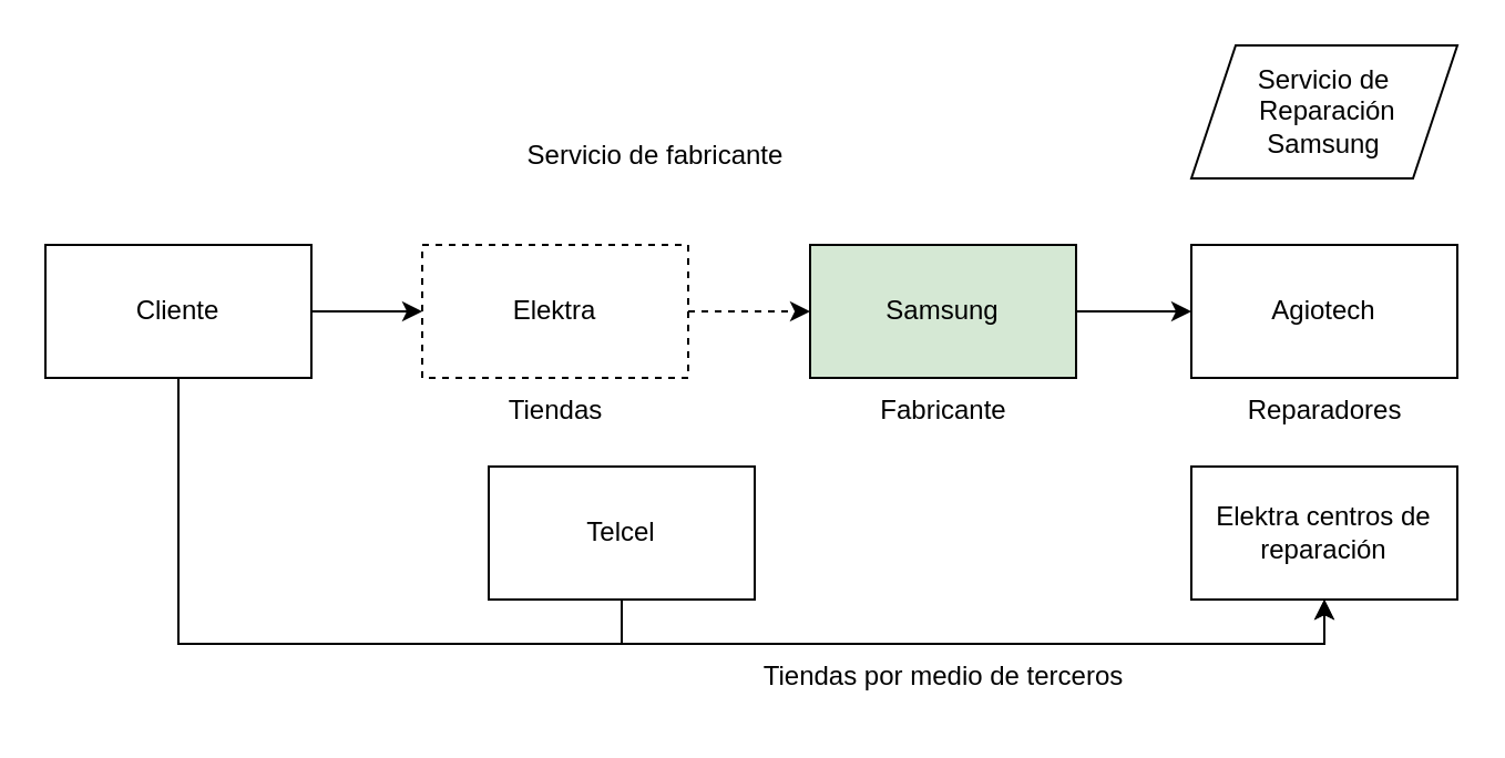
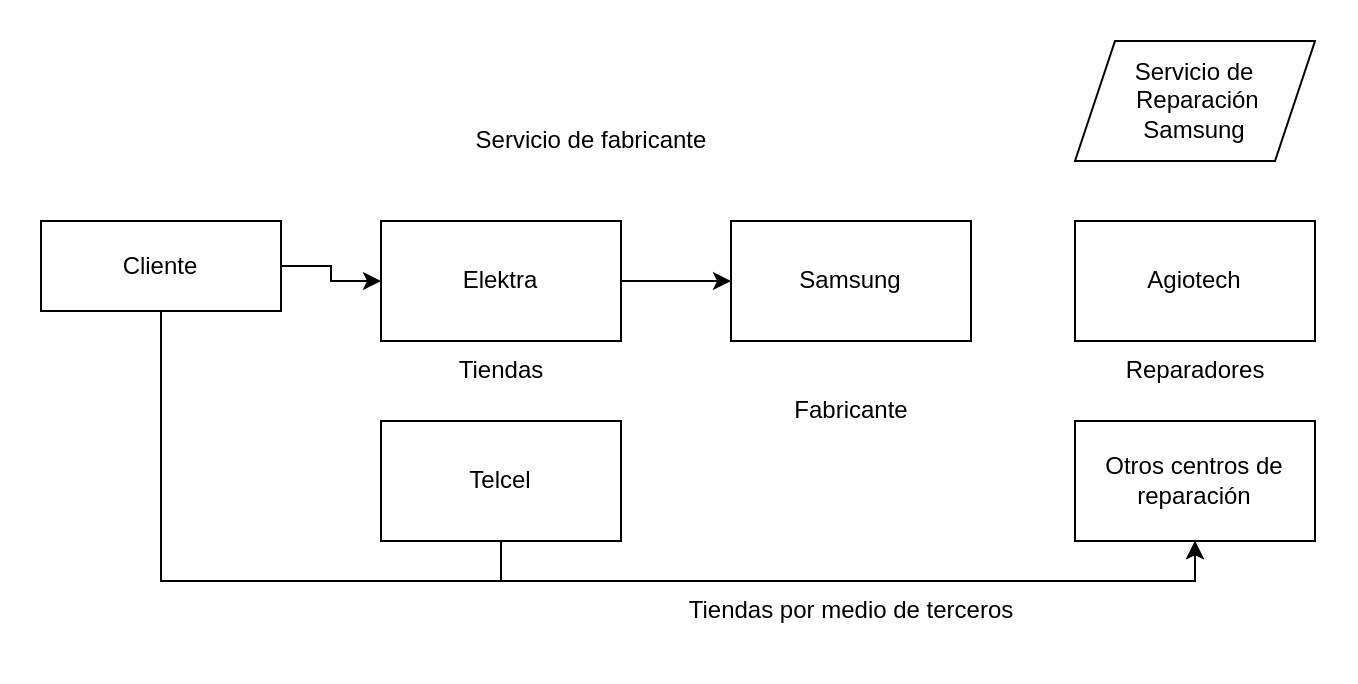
- <mxCell id="7" value="Cliente" style="rounded=0;whiteSpace=wrap;html=1;" vertex="1" parent="1"><mxGeometry x="20" y="110" width="120" height="60" as="geometry" /></mxCell>
+ <mxCell id="7" value="Cliente" style="rounded=0;whiteSpace=wrap;html=1;" vertex="1" parent="1"><mxGeometry x="20" y="110" width="120" height="45" as="geometry" /></mxCell>
- <mxCell id="11" value="Elektra" style="rounded=0;whiteSpace=wrap;html=1;dashed=1;" vertex="1" parent="1"><mxGeometry x="190" y="110" width="120" height="60" as="geometry" /></mxCell>
+ <mxCell id="11" value="Elektra" style="rounded=0;whiteSpace=wrap;html=1;" vertex="1" parent="1"><mxGeometry x="190" y="110" width="120" height="60" as="geometry" /></mxCell>
- <mxCell id="10" style="edgeStyle=orthogonalEdgeStyle;rounded=0;orthogonalLoop=1;jettySize=auto;html=1;exitX=1;exitY=0.5;exitDx=0;exitDy=0;entryX=0;entryY=0.5;entryDx=0;entryDy=0;dashed=1;" edge="1" parent="1" source="11" target="3"><mxGeometry relative="1" as="geometry" /></mxCell>
+ <mxCell id="10" style="edgeStyle=orthogonalEdgeStyle;rounded=0;orthogonalLoop=1;jettySize=auto;html=1;exitX=1;exitY=0.5;exitDx=0;exitDy=0;entryX=0;entryY=0.5;entryDx=0;entryDy=0;" edge="1" parent="1" source="11" target="3"><mxGeometry relative="1" as="geometry" /></mxCell>
- <mxCell id="3" value="Samsung" style="rounded=0;whiteSpace=wrap;html=1;fillColor=#d5e8d4;" vertex="1" parent="1"><mxGeometry x="365" y="110" width="120" height="60" as="geometry" /></mxCell>
+ <mxCell id="3" value="Samsung" style="rounded=0;whiteSpace=wrap;html=1;" vertex="1" parent="1"><mxGeometry x="365" y="110" width="120" height="60" as="geometry" /></mxCell>
- <mxCell id="2" style="edgeStyle=orthogonalEdgeStyle;rounded=0;orthogonalLoop=1;jettySize=auto;html=1;exitX=1;exitY=0.5;exitDx=0;exitDy=0;entryX=0;entryY=0.5;entryDx=0;entryDy=0;" edge="1" parent="1" source="3" target="13"><mxGeometry relative="1" as="geometry" /></mxCell>
- <mxCell id="4" value="Fabricante" style="text;html=1;align=center;verticalAlign=middle;resizable=0;points=[];autosize=1;strokeColor=none;fillColor=none;" vertex="1" parent="1"><mxGeometry x="385" y="170" width="80" height="30" as="geometry" /></mxCell>
+ <mxCell id="4" value="Fabricante" style="text;html=1;align=center;verticalAlign=middle;resizable=0;points=[];autosize=1;strokeColor=none;fillColor=none;" vertex="1" parent="1"><mxGeometry x="385" y="190" width="80" height="30" as="geometry" /></mxCell>
- <mxCell id="9" value="Telcel" style="rounded=0;whiteSpace=wrap;html=1;" vertex="1" parent="1"><mxGeometry x="220" y="210" width="120" height="60" as="geometry" /></mxCell>
+ <mxCell id="9" value="Telcel" style="rounded=0;whiteSpace=wrap;html=1;" vertex="1" parent="1"><mxGeometry x="190" y="210" width="120" height="60" as="geometry" /></mxCell>
- <mxCell id="17" value="Elektra centros de reparación" style="rounded=0;whiteSpace=wrap;html=1;" vertex="1" parent="1"><mxGeometry x="537" y="210" width="120" height="60" as="geometry" /></mxCell>
+ <mxCell id="17" value="Otros centros de reparación" style="rounded=0;whiteSpace=wrap;html=1;" vertex="1" parent="1"><mxGeometry x="537" y="210" width="120" height="60" as="geometry" /></mxCell>
